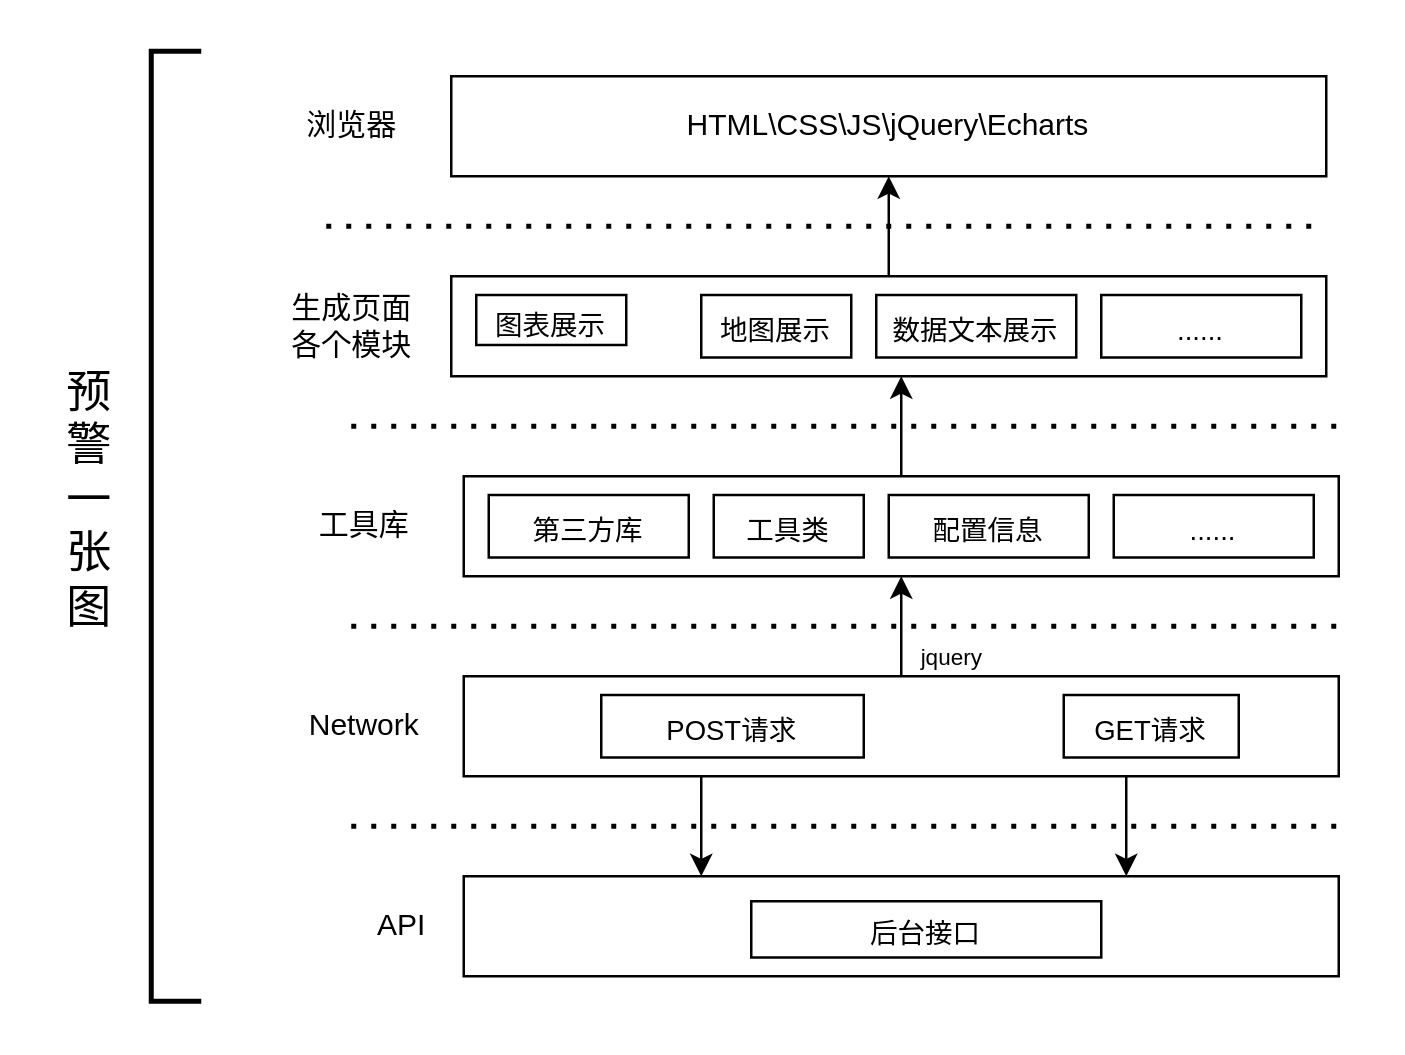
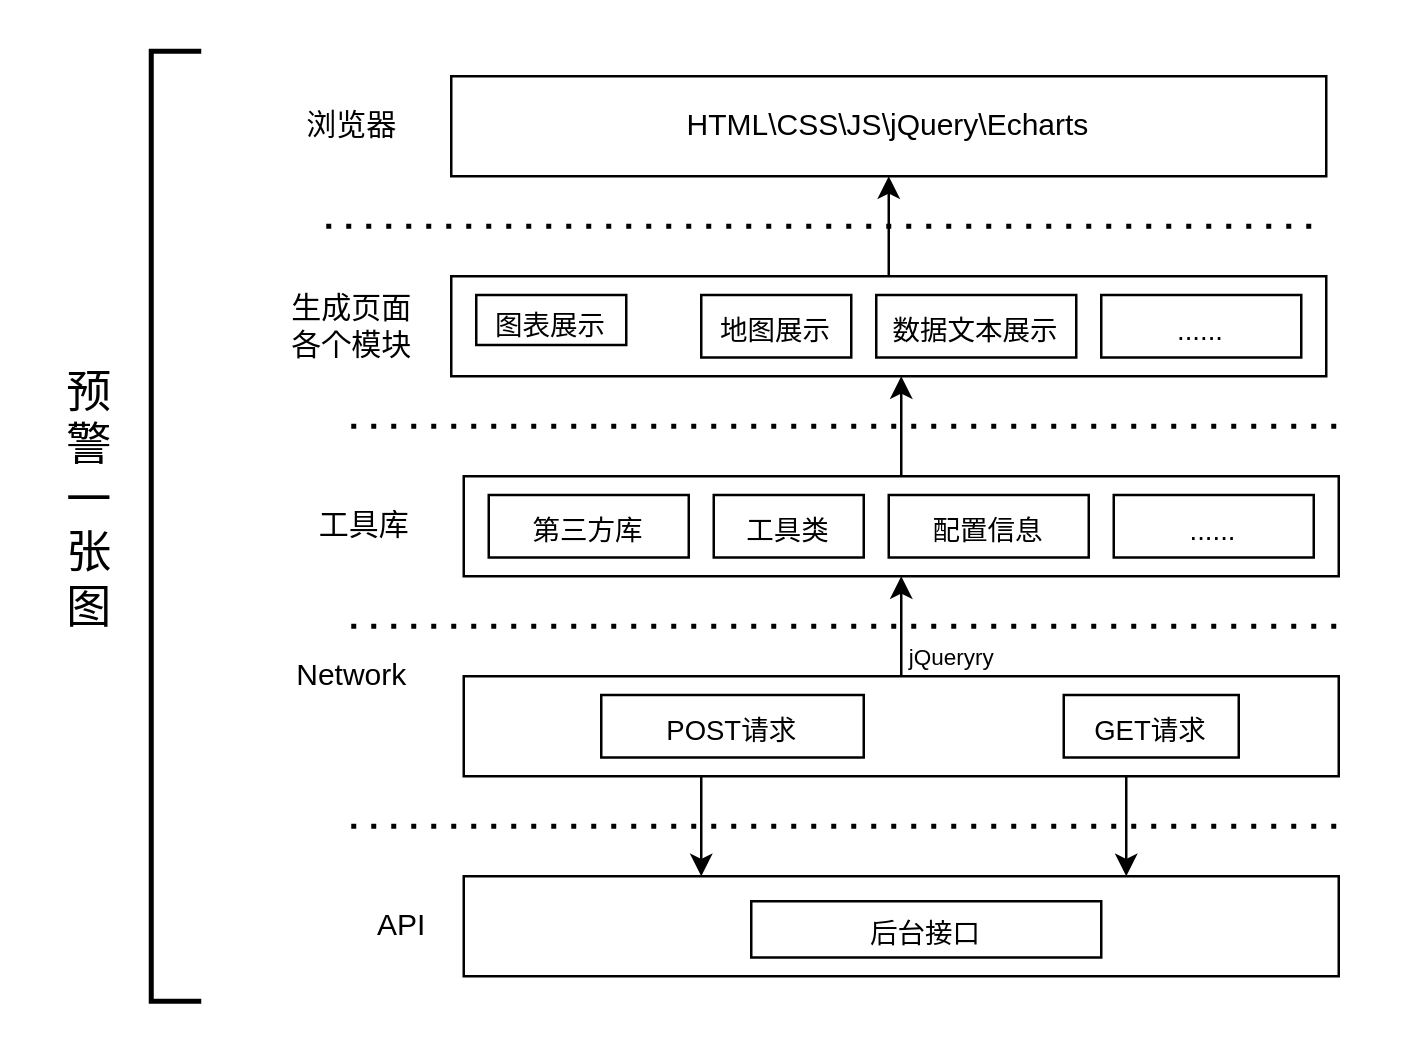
- <mxCell id="30" value="&lt;font style=&quot;font-size: 9px&quot;&gt;jque&lt;font style=&quot;font-size: 9px&quot;&gt;r&lt;/font&gt;y&lt;/font&gt;" style="text;html=1;align=center;verticalAlign=middle;resizable=0;points=[];autosize=1;fontSize=18;" vertex="1" parent="1"><mxGeometry x="355" y="245" width="50" height="30" as="geometry" /></mxCell>
+ <mxCell id="30" value="&lt;font style=&quot;font-size: 9px&quot;&gt;jQuery&lt;font style=&quot;font-size: 9px&quot;&gt;r&lt;/font&gt;y&lt;/font&gt;" style="text;html=1;align=center;verticalAlign=middle;resizable=0;points=[];autosize=1;fontSize=18;" vertex="1" parent="1"><mxGeometry x="355" y="245" width="50" height="30" as="geometry" /></mxCell>
- <mxCell id="27" value="Network" style="text;html=1;align=center;verticalAlign=middle;resizable=0;points=[];autosize=1;" vertex="1" parent="1"><mxGeometry x="115" y="280" width="60" height="20" as="geometry" /></mxCell>
+ <mxCell id="27" value="Network" style="text;html=1;align=center;verticalAlign=middle;resizable=0;points=[];autosize=1;" vertex="1" parent="1"><mxGeometry x="110" y="260" width="60" height="20" as="geometry" /></mxCell>
